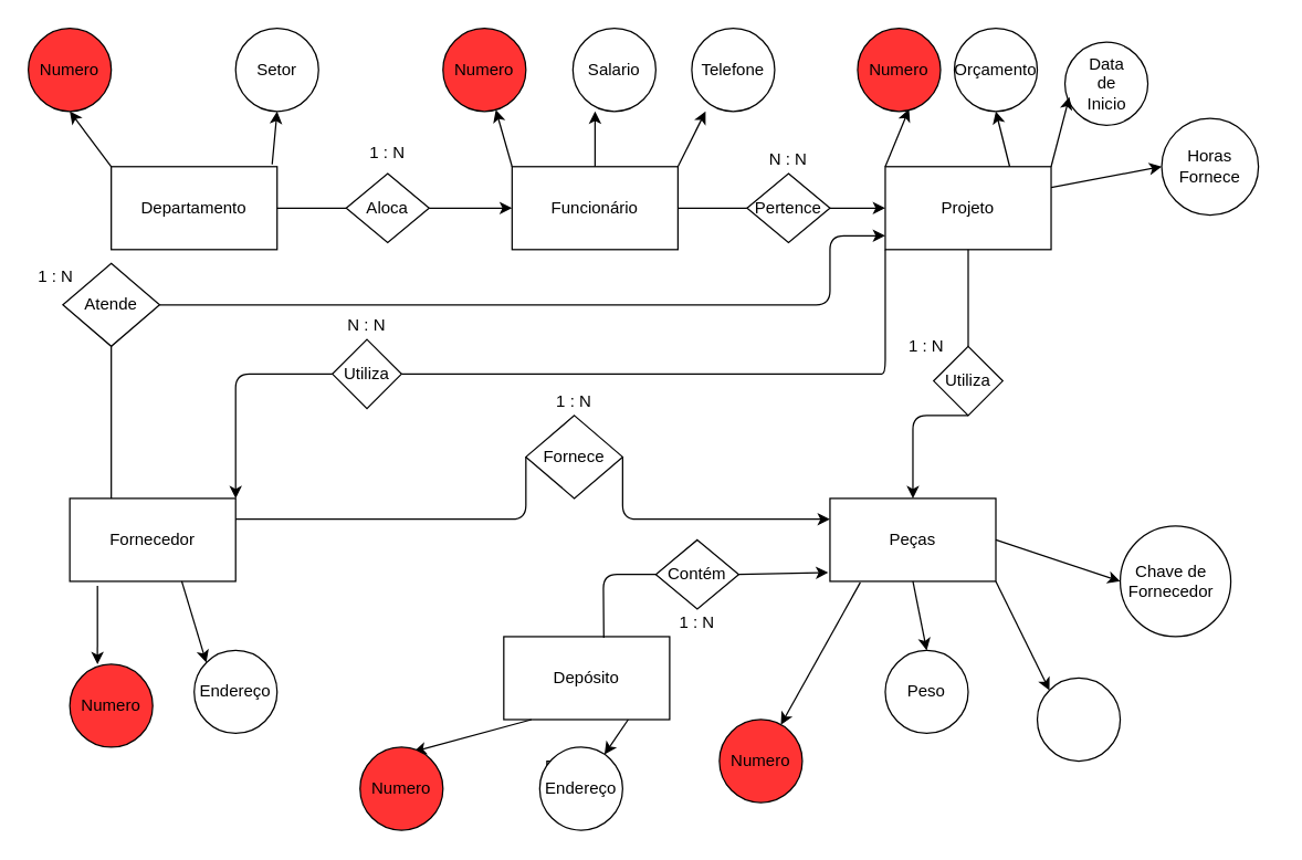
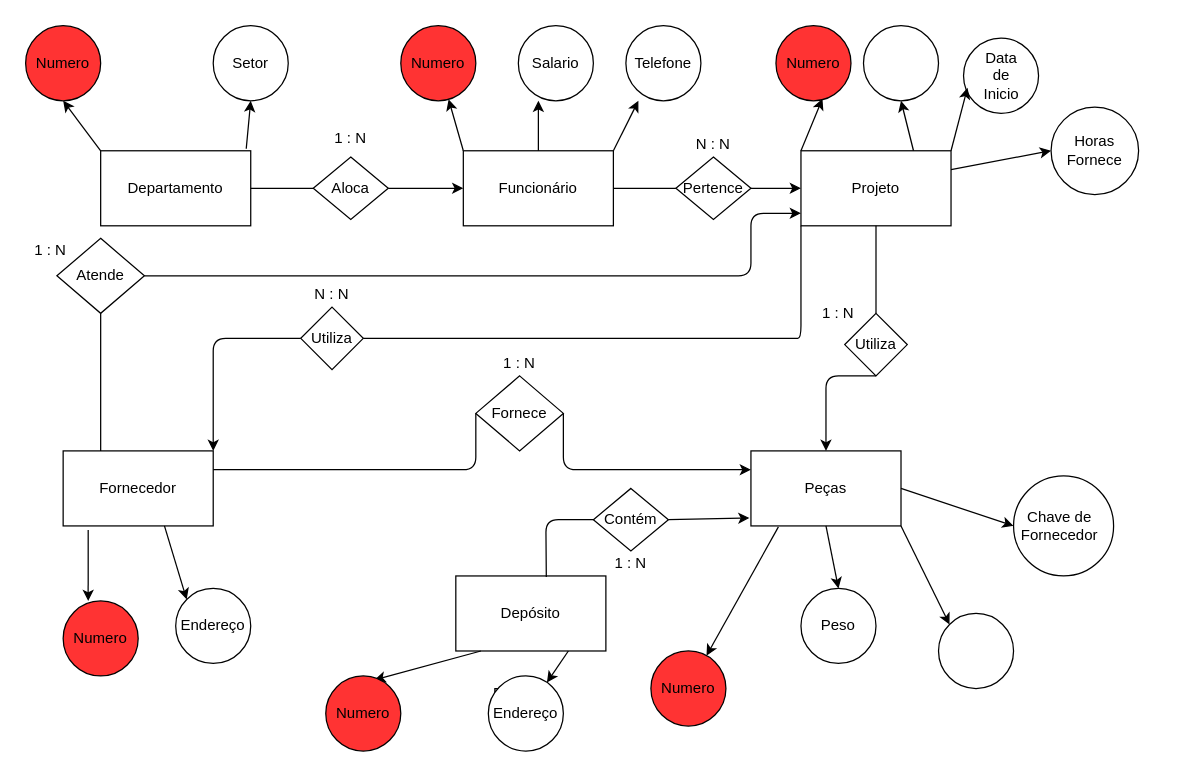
- <mxCell id="47" value="Orçamento" style="text;html=1;strokeColor=none;fillColor=none;align=center;verticalAlign=middle;whiteSpace=wrap;rounded=0;" parent="45" vertex="1"><mxGeometry x="10" y="20" width="40" height="20" as="geometry" /></mxCell>
